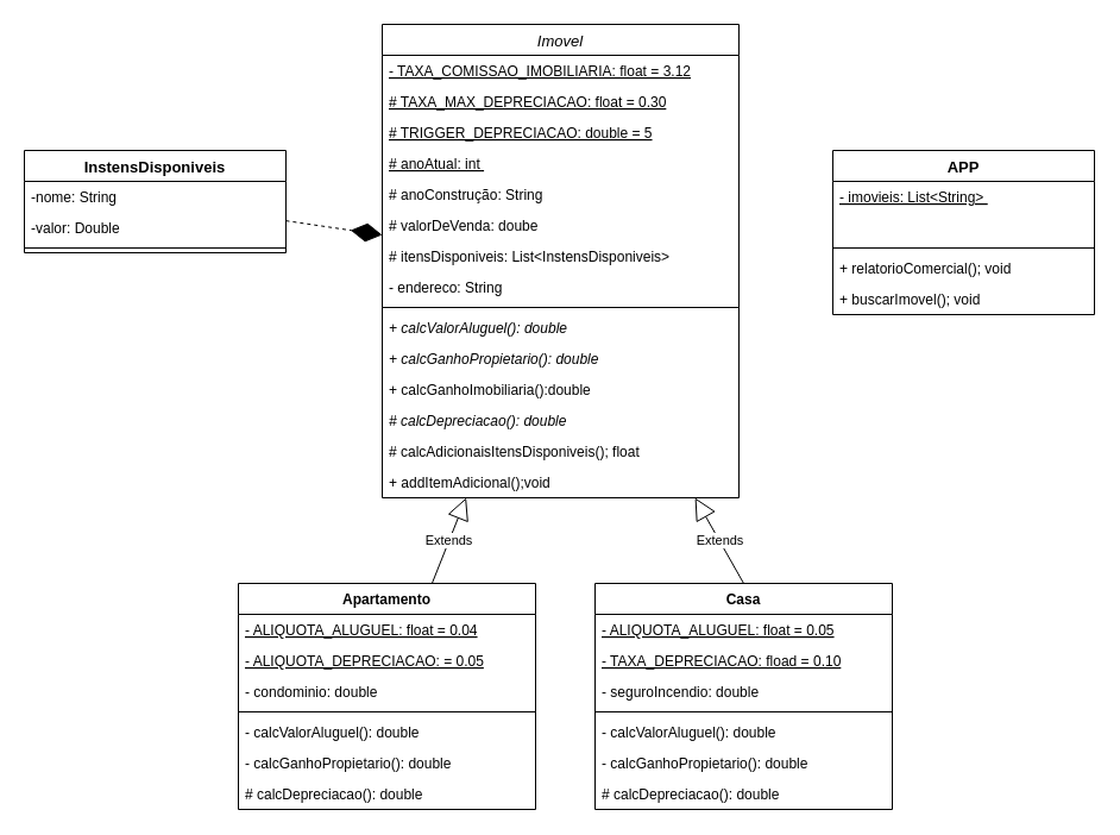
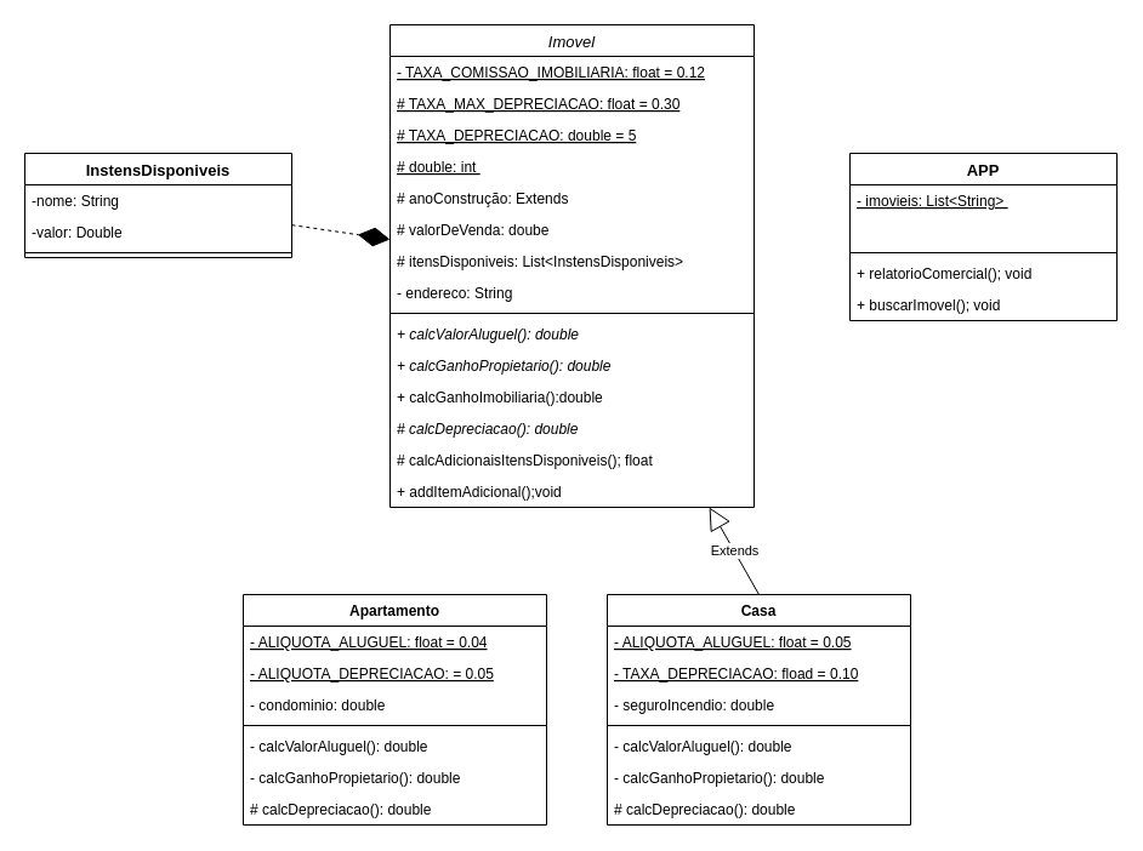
- <mxCell id="3" value="- TAXA_COMISSAO_IMOBILIARIA: float = 3.12" style="text;strokeColor=none;fillColor=none;align=left;verticalAlign=top;spacingLeft=4;spacingRight=4;overflow=hidden;rotatable=0;points=[[0,0.5],[1,0.5]];portConstraint=eastwest;shadow=0;fontStyle=4" parent="2" vertex="1"><mxGeometry y="26" width="300" height="26" as="geometry" /></mxCell>
+ <mxCell id="3" value="- TAXA_COMISSAO_IMOBILIARIA: float = 0.12" style="text;strokeColor=none;fillColor=none;align=left;verticalAlign=top;spacingLeft=4;spacingRight=4;overflow=hidden;rotatable=0;points=[[0,0.5],[1,0.5]];portConstraint=eastwest;shadow=0;fontStyle=4" parent="2" vertex="1"><mxGeometry y="26" width="300" height="26" as="geometry" /></mxCell>
- <mxCell id="5" value="# TRIGGER_DEPRECIACAO: double = 5" style="text;strokeColor=none;fillColor=none;align=left;verticalAlign=top;spacingLeft=4;spacingRight=4;overflow=hidden;rotatable=0;points=[[0,0.5],[1,0.5]];portConstraint=eastwest;shadow=0;fontStyle=4" parent="2" vertex="1"><mxGeometry y="78" width="300" height="26" as="geometry" /></mxCell>
+ <mxCell id="5" value="# TAXA_DEPRECIACAO: double = 5" style="text;strokeColor=none;fillColor=none;align=left;verticalAlign=top;spacingLeft=4;spacingRight=4;overflow=hidden;rotatable=0;points=[[0,0.5],[1,0.5]];portConstraint=eastwest;shadow=0;fontStyle=4" parent="2" vertex="1"><mxGeometry y="78" width="300" height="26" as="geometry" /></mxCell>
- <mxCell id="6" value="# anoAtual: int " style="text;strokeColor=none;fillColor=none;align=left;verticalAlign=top;spacingLeft=4;spacingRight=4;overflow=hidden;rotatable=0;points=[[0,0.5],[1,0.5]];portConstraint=eastwest;shadow=0;fontStyle=4" parent="2" vertex="1"><mxGeometry y="104" width="300" height="26" as="geometry" /></mxCell>
+ <mxCell id="6" value="# double: int " style="text;strokeColor=none;fillColor=none;align=left;verticalAlign=top;spacingLeft=4;spacingRight=4;overflow=hidden;rotatable=0;points=[[0,0.5],[1,0.5]];portConstraint=eastwest;shadow=0;fontStyle=4" parent="2" vertex="1"><mxGeometry y="104" width="300" height="26" as="geometry" /></mxCell>
- <mxCell id="7" value="# anoConstrução: String" style="text;strokeColor=none;fillColor=none;align=left;verticalAlign=top;spacingLeft=4;spacingRight=4;overflow=hidden;rotatable=0;points=[[0,0.5],[1,0.5]];portConstraint=eastwest;shadow=0;fontStyle=0" parent="2" vertex="1"><mxGeometry y="130" width="300" height="26" as="geometry" /></mxCell>
+ <mxCell id="7" value="# anoConstrução: Extends" style="text;strokeColor=none;fillColor=none;align=left;verticalAlign=top;spacingLeft=4;spacingRight=4;overflow=hidden;rotatable=0;points=[[0,0.5],[1,0.5]];portConstraint=eastwest;shadow=0;fontStyle=0" parent="2" vertex="1"><mxGeometry y="130" width="300" height="26" as="geometry" /></mxCell>
- <mxCell id="40" value="Extends" style="endArrow=block;endSize=16;endFill=0;html=1;rounded=0;" parent="1" source="18" target="2" edge="1"><mxGeometry width="160" relative="1" as="geometry"><mxPoint x="461" y="480" as="sourcePoint" /><mxPoint x="452" y="396" as="targetPoint" /></mxGeometry></mxCell>
